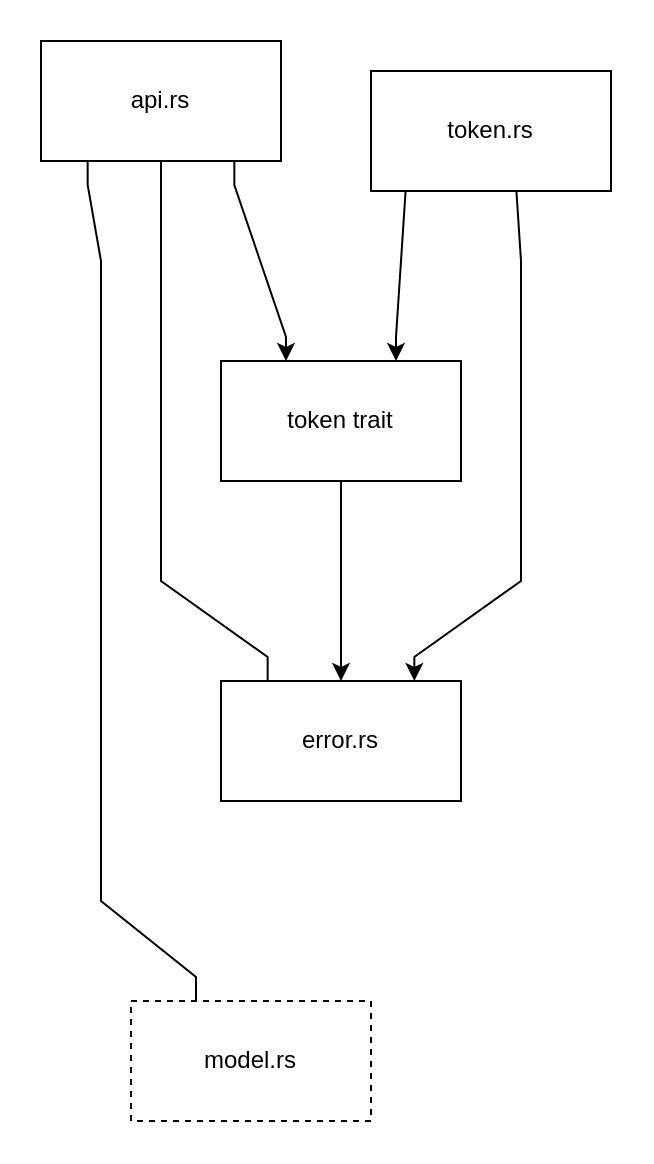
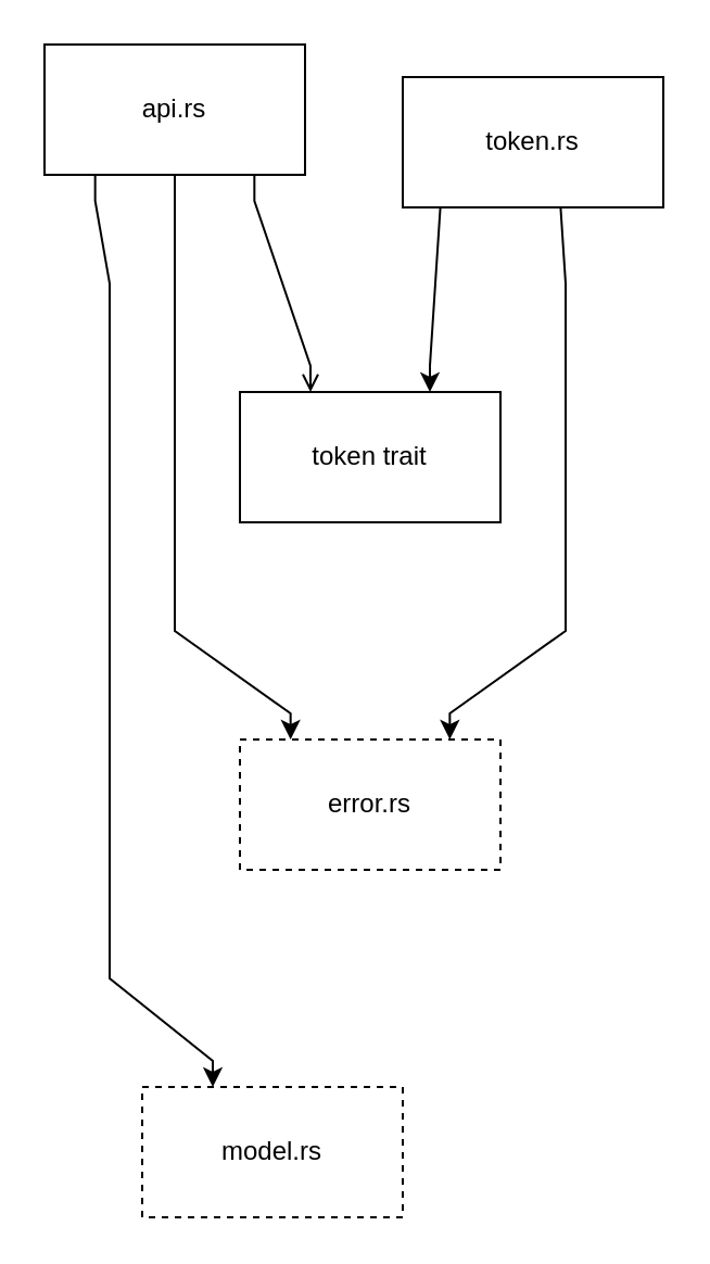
- <mxCell id="10" value="" style="edgeStyle=orthogonalEdgeStyle;rounded=0;orthogonalLoop=1;jettySize=auto;html=1;noEdgeStyle=1;orthogonal=1;" edge="1" parent="1" source="5" target="12"><mxGeometry relative="1" as="geometry"><mxPoint x="110" y="80" as="sourcePoint" /><mxPoint x="110" y="210" as="targetPoint" /><Array as="points"><mxPoint x="116.667" y="92" /><mxPoint x="142.5" y="168" /></Array></mxGeometry></mxCell>
+ <mxCell id="10" value="" style="edgeStyle=orthogonalEdgeStyle;rounded=0;orthogonalLoop=1;jettySize=auto;html=1;noEdgeStyle=1;orthogonal=1;endArrow=open;" edge="1" parent="1" source="5" target="12"><mxGeometry relative="1" as="geometry"><mxPoint x="110" y="80" as="sourcePoint" /><mxPoint x="110" y="210" as="targetPoint" /><Array as="points"><mxPoint x="116.667" y="92" /><mxPoint x="142.5" y="168" /></Array></mxGeometry></mxCell>
- <mxCell id="11" style="edgeStyle=orthogonalEdgeStyle;rounded=0;orthogonalLoop=1;jettySize=auto;html=1;noEdgeStyle=1;orthogonal=1;" edge="1" parent="1" source="12" target="2"><mxGeometry relative="1" as="geometry"><Array as="points"><mxPoint x="170" y="252" /><mxPoint x="170" y="326" /></Array></mxGeometry></mxCell>
- <mxCell id="4" style="edgeStyle=orthogonalEdgeStyle;rounded=0;orthogonalLoop=1;jettySize=auto;html=1;noEdgeStyle=1;orthogonal=1;endArrow=none;" edge="1" parent="1" source="5" target="2"><mxGeometry relative="1" as="geometry"><Array as="points"><mxPoint x="80" y="94" /><mxPoint x="80" y="130" /><mxPoint x="80" y="290" /><mxPoint x="133.333" y="328" /></Array></mxGeometry></mxCell>
+ <mxCell id="4" style="edgeStyle=orthogonalEdgeStyle;rounded=0;orthogonalLoop=1;jettySize=auto;html=1;noEdgeStyle=1;orthogonal=1;" edge="1" parent="1" source="5" target="2"><mxGeometry relative="1" as="geometry"><Array as="points"><mxPoint x="80" y="94" /><mxPoint x="80" y="130" /><mxPoint x="80" y="290" /><mxPoint x="133.333" y="328" /></Array></mxGeometry></mxCell>
- <mxCell id="2" value="error.rs" style="rounded=0;whiteSpace=wrap;html=1;" parent="1" vertex="1"><mxGeometry x="110" y="340" width="120" height="60" as="geometry" /></mxCell>
+ <mxCell id="2" value="error.rs" style="rounded=0;whiteSpace=wrap;html=1;dashed=1;" parent="1" vertex="1"><mxGeometry x="110" y="340" width="120" height="60" as="geometry" /></mxCell>
- <mxCell id="3" style="edgeStyle=orthogonalEdgeStyle;rounded=0;orthogonalLoop=1;jettySize=auto;html=1;noEdgeStyle=1;orthogonal=1;endArrow=none;" parent="1" source="5" target="6" edge="1"><mxGeometry relative="1" as="geometry"><Array as="points"><mxPoint x="43.333" y="92" /><mxPoint x="50" y="130" /><mxPoint x="50" y="290" /><mxPoint x="50" y="290" /><mxPoint x="50" y="450" /><mxPoint x="97.5" y="488" /></Array></mxGeometry></mxCell>
+ <mxCell id="3" style="edgeStyle=orthogonalEdgeStyle;rounded=0;orthogonalLoop=1;jettySize=auto;html=1;noEdgeStyle=1;orthogonal=1;" parent="1" source="5" target="6" edge="1"><mxGeometry relative="1" as="geometry"><Array as="points"><mxPoint x="43.333" y="92" /><mxPoint x="50" y="130" /><mxPoint x="50" y="290" /><mxPoint x="50" y="290" /><mxPoint x="50" y="450" /><mxPoint x="97.5" y="488" /></Array></mxGeometry></mxCell>
